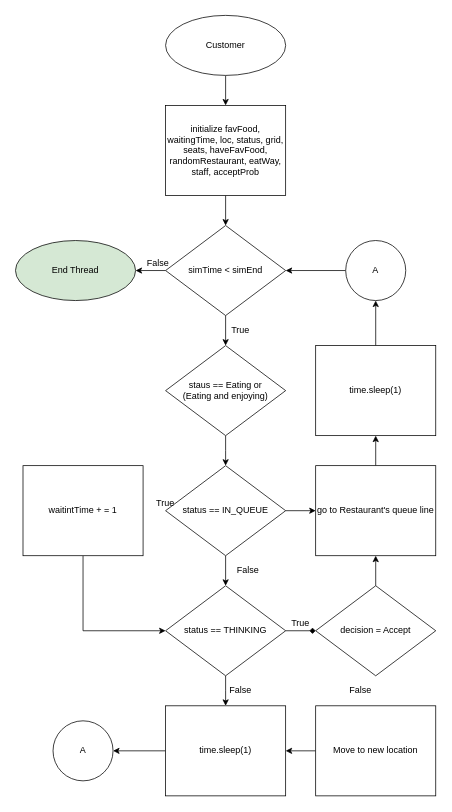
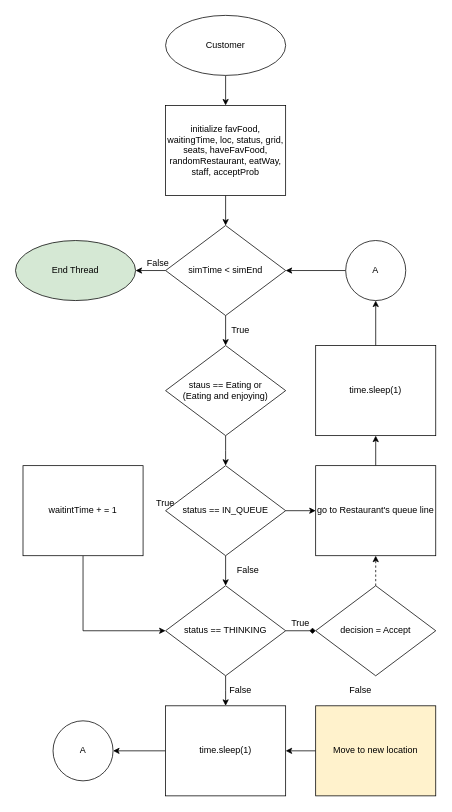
- <mxCell id="19" value="" style="edgeStyle=orthogonalEdgeStyle;rounded=0;orthogonalLoop=1;jettySize=auto;html=1;" edge="1" parent="1" source="20" target="36"><mxGeometry relative="1" as="geometry" /></mxCell>
+ <mxCell id="19" value="" style="edgeStyle=orthogonalEdgeStyle;rounded=0;orthogonalLoop=1;jettySize=auto;html=1;dashed=1;" edge="1" parent="1" source="20" target="36"><mxGeometry relative="1" as="geometry" /></mxCell>
- <mxCell id="33" value="Move to new location" style="rounded=0;whiteSpace=wrap;html=1;" vertex="1" parent="1"><mxGeometry x="420" y="940" width="160" height="120" as="geometry" /></mxCell>
+ <mxCell id="33" value="Move to new location" style="rounded=0;whiteSpace=wrap;html=1;fillColor=#fff2cc;" vertex="1" parent="1"><mxGeometry x="420" y="940" width="160" height="120" as="geometry" /></mxCell>
